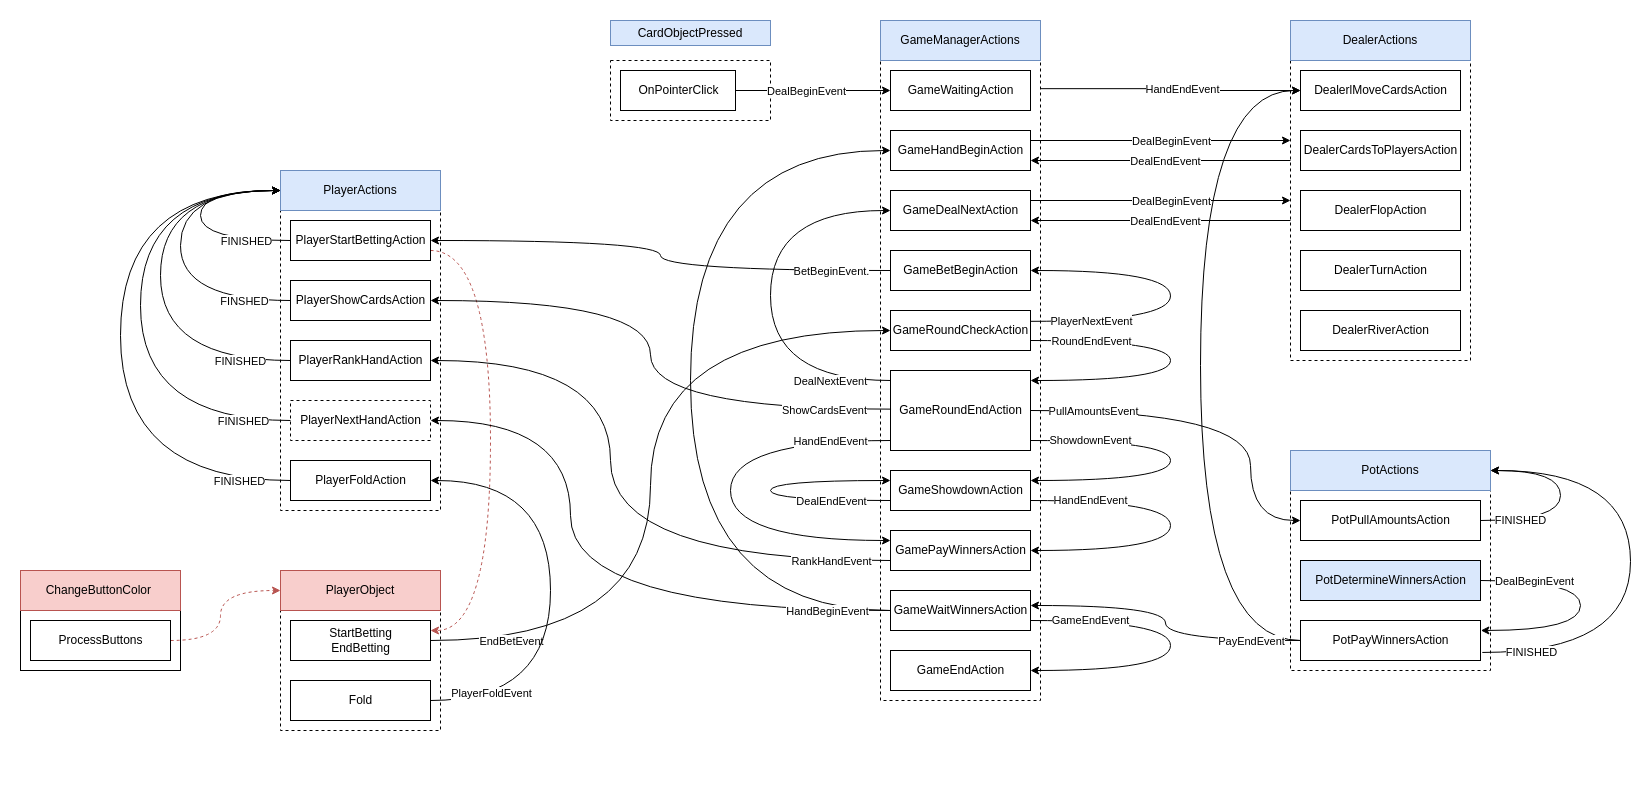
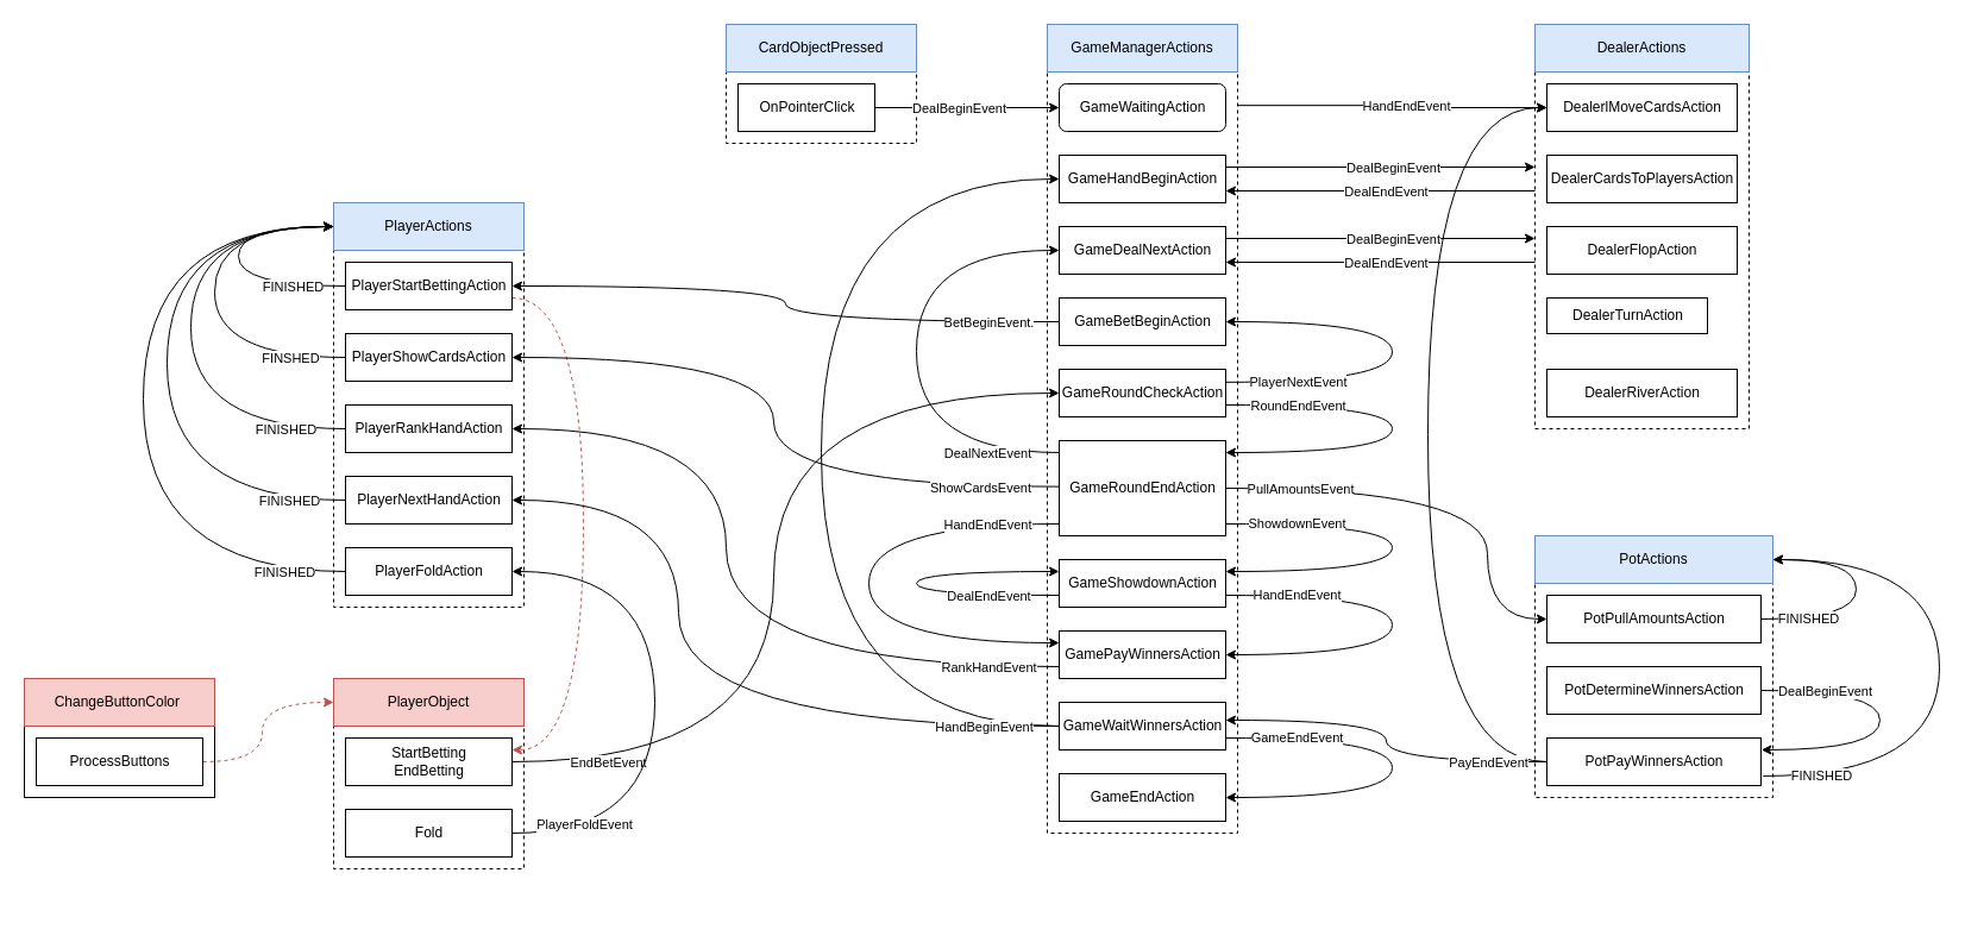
- <mxCell id="8" value="CardObjectPressed" style="shape=umlLifeline;perimeter=lifelinePerimeter;whiteSpace=wrap;html=1;container=0;dropTarget=0;collapsible=0;recursiveResize=0;outlineConnect=0;portConstraint=eastwest;newEdgeStyle={&quot;edgeStyle&quot;:&quot;elbowEdgeStyle&quot;,&quot;elbow&quot;:&quot;vertical&quot;,&quot;curved&quot;:0,&quot;rounded&quot;:0};fillColor=#dae8fc;strokeColor=#6c8ebf;" parent="1" vertex="1"><mxGeometry x="610" y="20" width="160" height="25" as="geometry" /></mxCell>
+ <mxCell id="8" value="CardObjectPressed" style="shape=umlLifeline;perimeter=lifelinePerimeter;whiteSpace=wrap;html=1;container=0;dropTarget=0;collapsible=0;recursiveResize=0;outlineConnect=0;portConstraint=eastwest;newEdgeStyle={&quot;edgeStyle&quot;:&quot;elbowEdgeStyle&quot;,&quot;elbow&quot;:&quot;vertical&quot;,&quot;curved&quot;:0,&quot;rounded&quot;:0};fillColor=#dae8fc;strokeColor=#6c8ebf;" parent="1" vertex="1"><mxGeometry x="610" y="20" width="160" height="40" as="geometry" /></mxCell>
- <mxCell id="30" value="GameWaitingAction" style="html=1;points=[];perimeter=orthogonalPerimeter;outlineConnect=0;targetShapes=umlLifeline;portConstraint=eastwest;newEdgeStyle={&quot;edgeStyle&quot;:&quot;elbowEdgeStyle&quot;,&quot;elbow&quot;:&quot;vertical&quot;,&quot;curved&quot;:0,&quot;rounded&quot;:0};" parent="1" vertex="1"><mxGeometry x="890" y="70" width="140" height="40" as="geometry" /></mxCell>
+ <mxCell id="30" value="GameWaitingAction" style="html=1;points=[];outlineConnect=0;targetShapes=umlLifeline;portConstraint=eastwest;newEdgeStyle={&quot;edgeStyle&quot;:&quot;elbowEdgeStyle&quot;,&quot;elbow&quot;:&quot;vertical&quot;,&quot;curved&quot;:0,&quot;rounded&quot;:0};rounded=1;" parent="1" vertex="1"><mxGeometry x="890" y="70" width="140" height="40" as="geometry" /></mxCell>
- <mxCell id="91" value="DealerTurnAction" style="html=1;points=[];perimeter=orthogonalPerimeter;outlineConnect=0;targetShapes=umlLifeline;portConstraint=eastwest;newEdgeStyle={&quot;edgeStyle&quot;:&quot;elbowEdgeStyle&quot;,&quot;elbow&quot;:&quot;vertical&quot;,&quot;curved&quot;:0,&quot;rounded&quot;:0};" parent="87" vertex="1"><mxGeometry x="10" y="190" width="160" height="40" as="geometry" /></mxCell>
+ <mxCell id="91" value="DealerTurnAction" style="html=1;points=[];perimeter=orthogonalPerimeter;outlineConnect=0;targetShapes=umlLifeline;portConstraint=eastwest;newEdgeStyle={&quot;edgeStyle&quot;:&quot;elbowEdgeStyle&quot;,&quot;elbow&quot;:&quot;vertical&quot;,&quot;curved&quot;:0,&quot;rounded&quot;:0};" parent="87" vertex="1"><mxGeometry x="10" y="190" width="135" height="30" as="geometry" /></mxCell>
- <mxCell id="41" value="PlayerNextHandAction" style="html=1;points=[];perimeter=orthogonalPerimeter;outlineConnect=0;targetShapes=umlLifeline;portConstraint=eastwest;newEdgeStyle={&quot;edgeStyle&quot;:&quot;elbowEdgeStyle&quot;,&quot;elbow&quot;:&quot;vertical&quot;,&quot;curved&quot;:0,&quot;rounded&quot;:0};dashed=1;" parent="1" vertex="1"><mxGeometry x="290" y="400" width="140" height="40" as="geometry" /></mxCell>
+ <mxCell id="41" value="PlayerNextHandAction" style="html=1;points=[];perimeter=orthogonalPerimeter;outlineConnect=0;targetShapes=umlLifeline;portConstraint=eastwest;newEdgeStyle={&quot;edgeStyle&quot;:&quot;elbowEdgeStyle&quot;,&quot;elbow&quot;:&quot;vertical&quot;,&quot;curved&quot;:0,&quot;rounded&quot;:0};" parent="1" vertex="1"><mxGeometry x="290" y="400" width="140" height="40" as="geometry" /></mxCell>
- <mxCell id="78" value="PotDetermineWinnersAction" style="html=1;points=[];perimeter=orthogonalPerimeter;outlineConnect=0;targetShapes=umlLifeline;portConstraint=eastwest;newEdgeStyle={&quot;edgeStyle&quot;:&quot;elbowEdgeStyle&quot;,&quot;elbow&quot;:&quot;vertical&quot;,&quot;curved&quot;:0,&quot;rounded&quot;:0};fillColor=#dae8fc;" parent="1" vertex="1"><mxGeometry x="1300" y="560" width="180" height="40" as="geometry" /></mxCell>
+ <mxCell id="78" value="PotDetermineWinnersAction" style="html=1;points=[];perimeter=orthogonalPerimeter;outlineConnect=0;targetShapes=umlLifeline;portConstraint=eastwest;newEdgeStyle={&quot;edgeStyle&quot;:&quot;elbowEdgeStyle&quot;,&quot;elbow&quot;:&quot;vertical&quot;,&quot;curved&quot;:0,&quot;rounded&quot;:0};" parent="1" vertex="1"><mxGeometry x="1300" y="560" width="180" height="40" as="geometry" /></mxCell>
